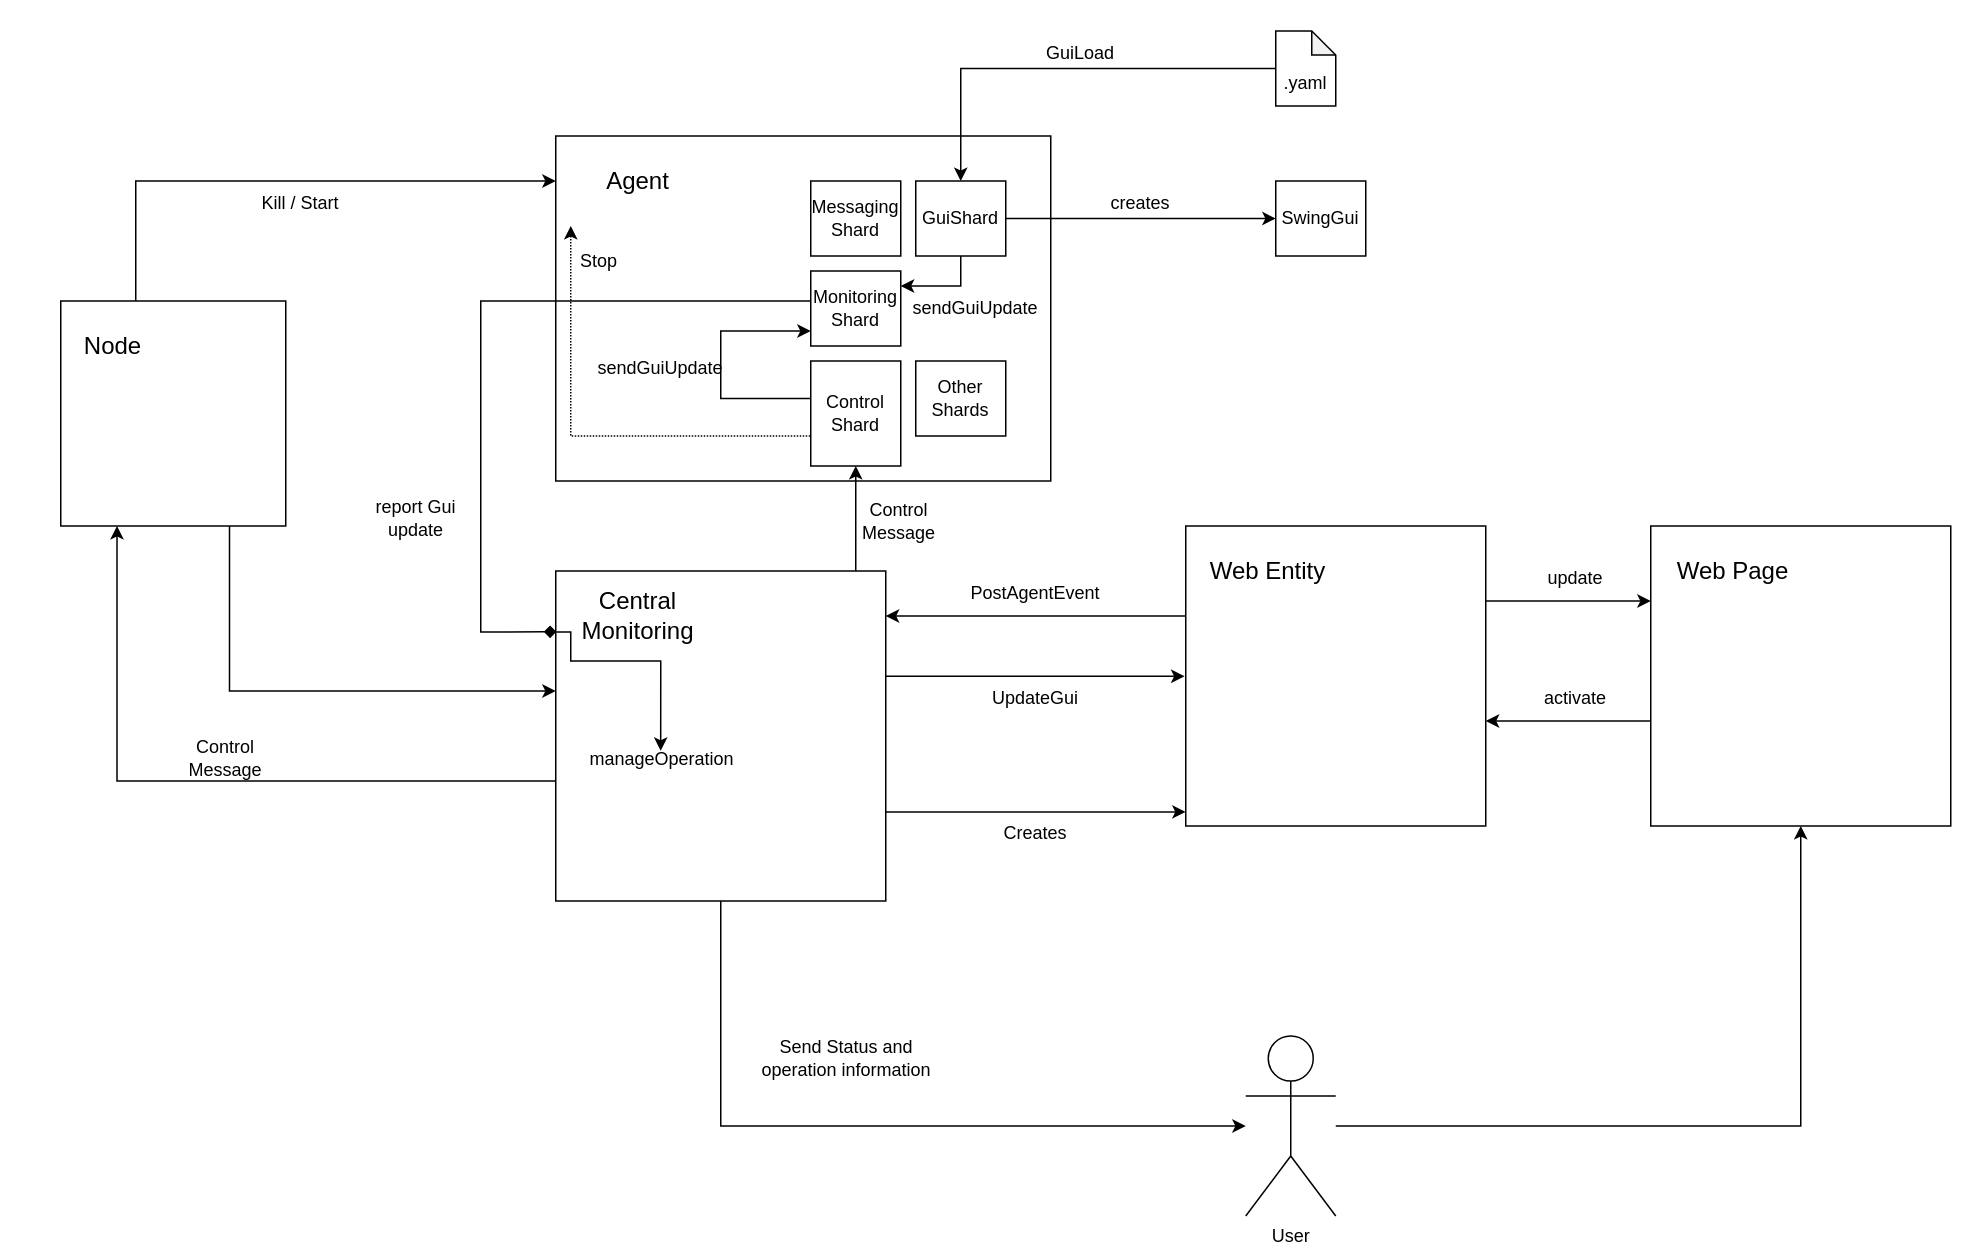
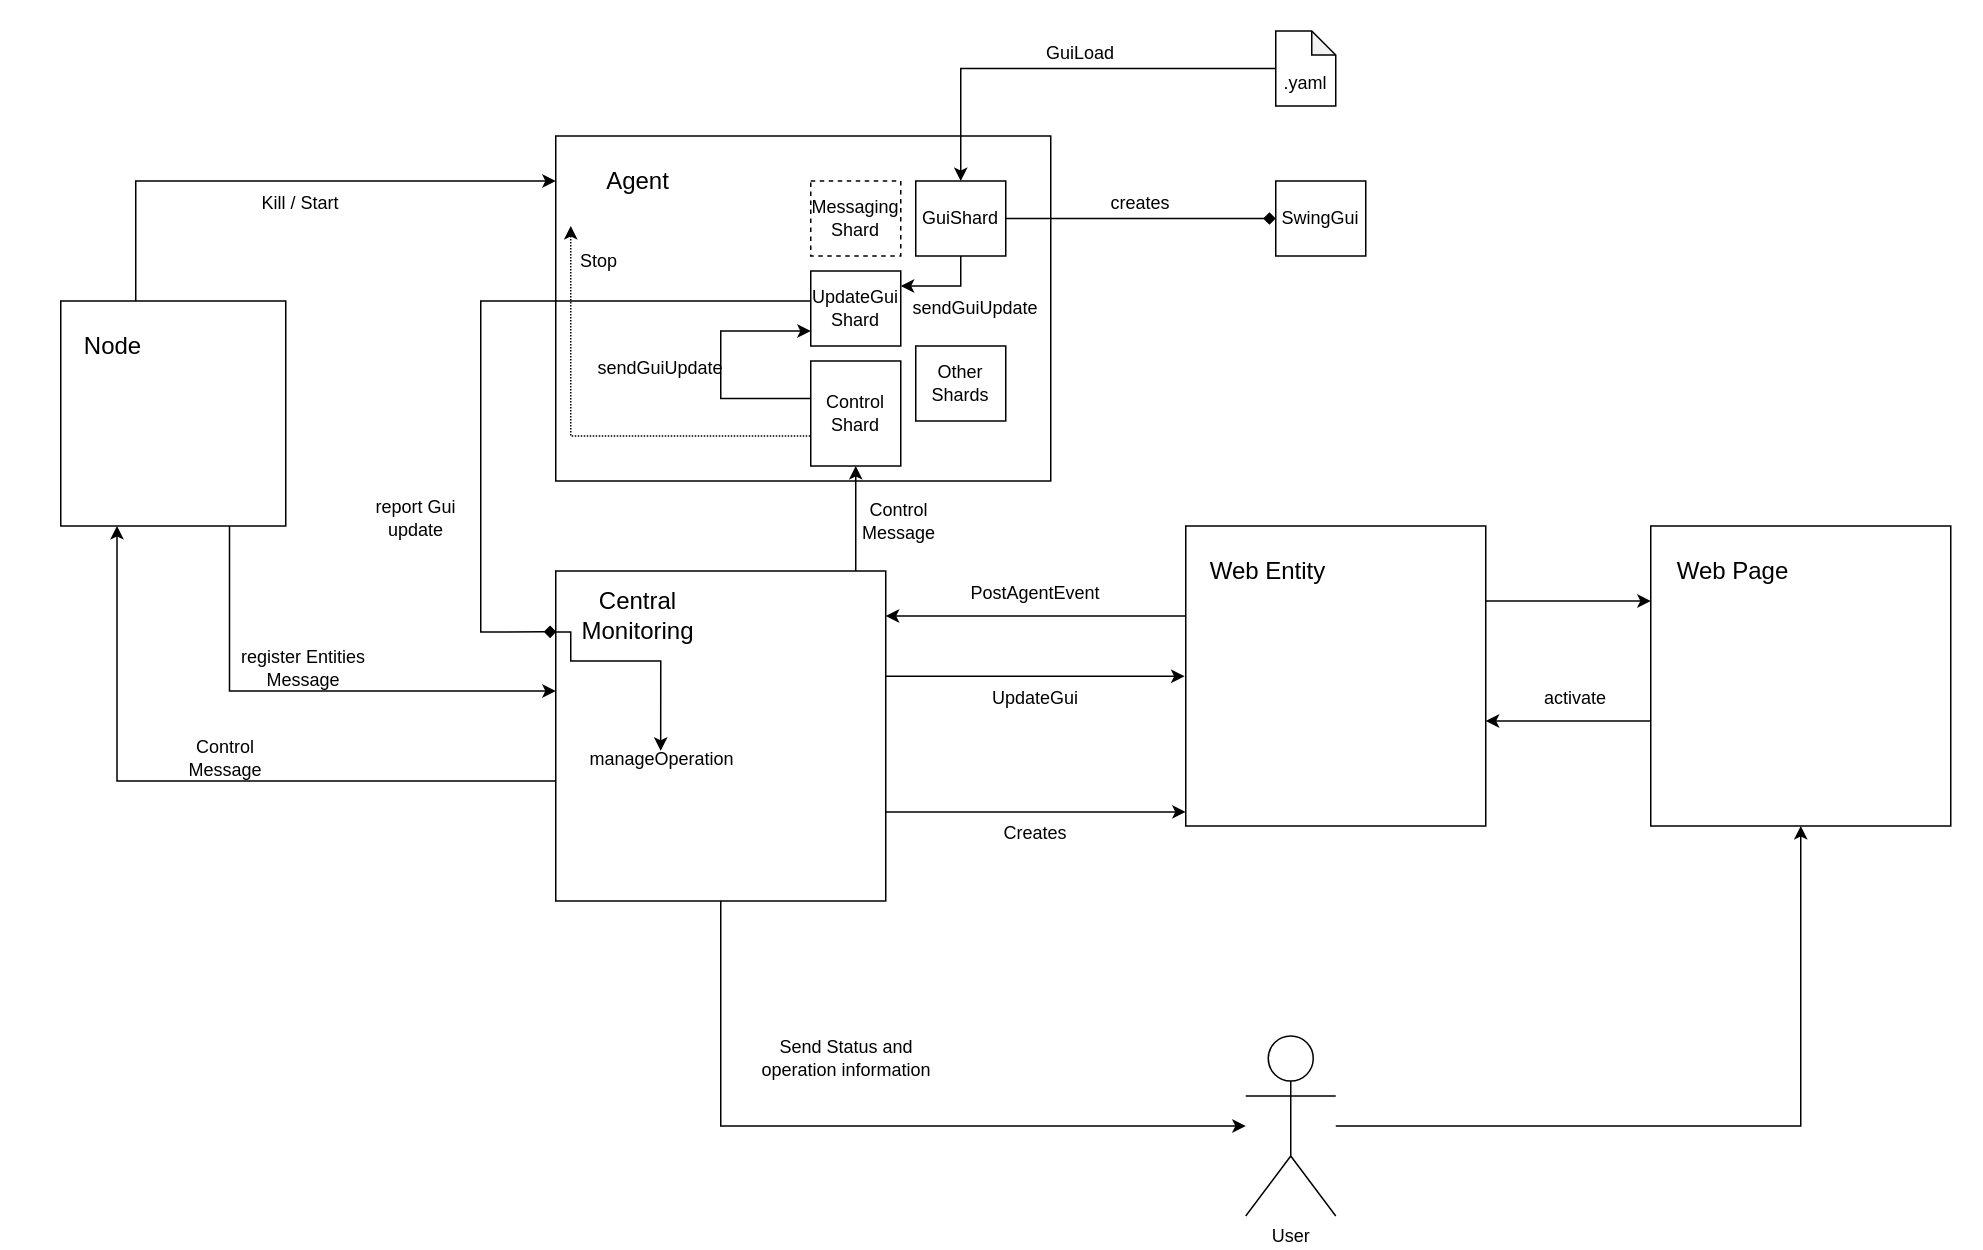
- <mxCell id="10" value="&lt;div&gt;Messaging&lt;/div&gt;&lt;div&gt;Shard&lt;br&gt;&lt;/div&gt;" style="rounded=0;whiteSpace=wrap;html=1;" vertex="1" parent="1"><mxGeometry x="540" y="120" width="60" height="50" as="geometry" /></mxCell>
+ <mxCell id="10" value="&lt;div&gt;Messaging&lt;/div&gt;&lt;div&gt;Shard&lt;br&gt;&lt;/div&gt;" style="rounded=0;whiteSpace=wrap;html=1;dashed=1;" vertex="1" parent="1"><mxGeometry x="540" y="120" width="60" height="50" as="geometry" /></mxCell>
- <mxCell id="4" style="edgeStyle=orthogonalEdgeStyle;rounded=0;orthogonalLoop=1;jettySize=auto;html=1;entryX=0;entryY=0.5;entryDx=0;entryDy=0;" edge="1" parent="1" source="5" target="11"><mxGeometry relative="1" as="geometry" /></mxCell>
+ <mxCell id="4" style="edgeStyle=orthogonalEdgeStyle;rounded=0;orthogonalLoop=1;jettySize=auto;html=1;entryX=0;entryY=0.5;entryDx=0;entryDy=0;endArrow=diamond;" edge="1" parent="1" source="5" target="11"><mxGeometry relative="1" as="geometry" /></mxCell>
- <mxCell id="9" value="&lt;div&gt;Monitoring&lt;/div&gt;&lt;div&gt;Shard&lt;br&gt;&lt;/div&gt;" style="rounded=0;whiteSpace=wrap;html=1;" vertex="1" parent="1"><mxGeometry x="540" y="180" width="60" height="50" as="geometry" /></mxCell>
+ <mxCell id="9" value="&lt;div&gt;UpdateGui&lt;/div&gt;&lt;div&gt;Shard&lt;br&gt;&lt;/div&gt;" style="rounded=0;whiteSpace=wrap;html=1;" vertex="1" parent="1"><mxGeometry x="540" y="180" width="60" height="50" as="geometry" /></mxCell>
- <mxCell id="14" value="&lt;div&gt;Other&lt;/div&gt;&lt;div&gt;Shards&lt;br&gt;&lt;/div&gt;" style="rounded=0;whiteSpace=wrap;html=1;" vertex="1" parent="1"><mxGeometry x="610" y="240" width="60" height="50" as="geometry" /></mxCell>
+ <mxCell id="14" value="&lt;div&gt;Other&lt;/div&gt;&lt;div&gt;Shards&lt;br&gt;&lt;/div&gt;" style="rounded=0;whiteSpace=wrap;html=1;" vertex="1" parent="1"><mxGeometry x="610" y="230" width="60" height="50" as="geometry" /></mxCell>
- <mxCell id="47" value="update" style="text;html=1;strokeColor=none;fillColor=none;align=center;verticalAlign=middle;whiteSpace=wrap;rounded=0;" vertex="1" parent="1"><mxGeometry x="1020" y="370" width="60" height="30" as="geometry" /></mxCell>
+ <mxCell id="46" value="register Entities Message" style="text;html=1;strokeColor=none;fillColor=none;align=center;verticalAlign=middle;whiteSpace=wrap;rounded=0;" vertex="1" parent="1"><mxGeometry x="157" y="430" width="90" height="30" as="geometry" /></mxCell>
